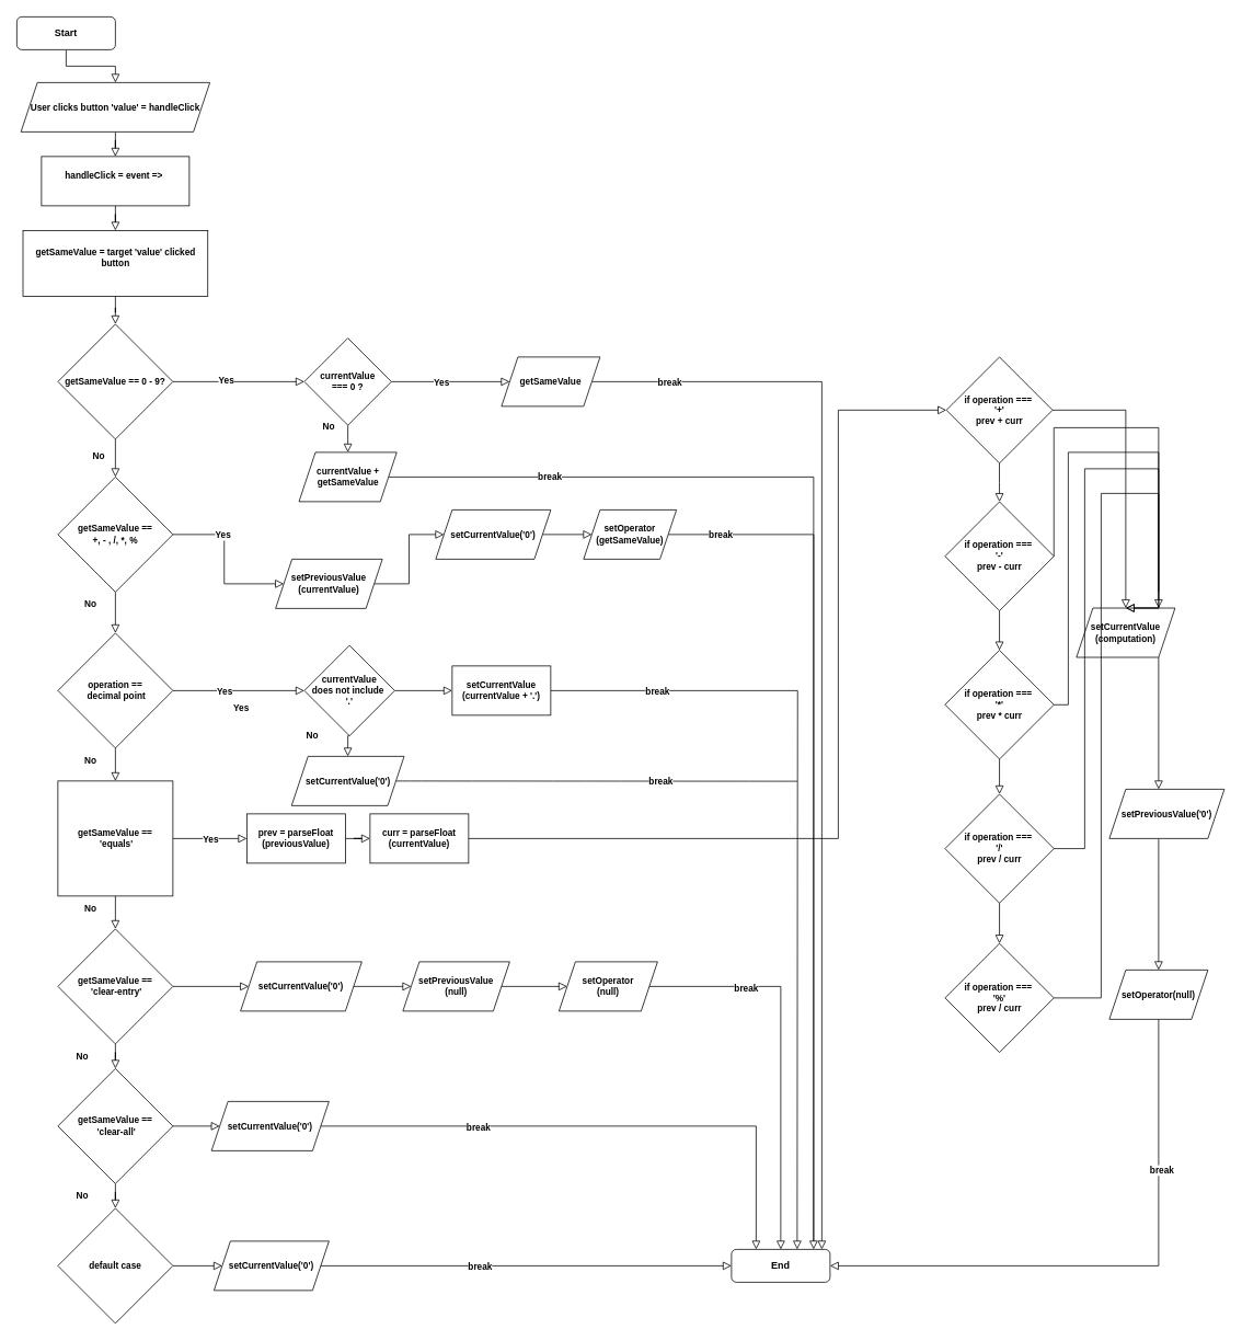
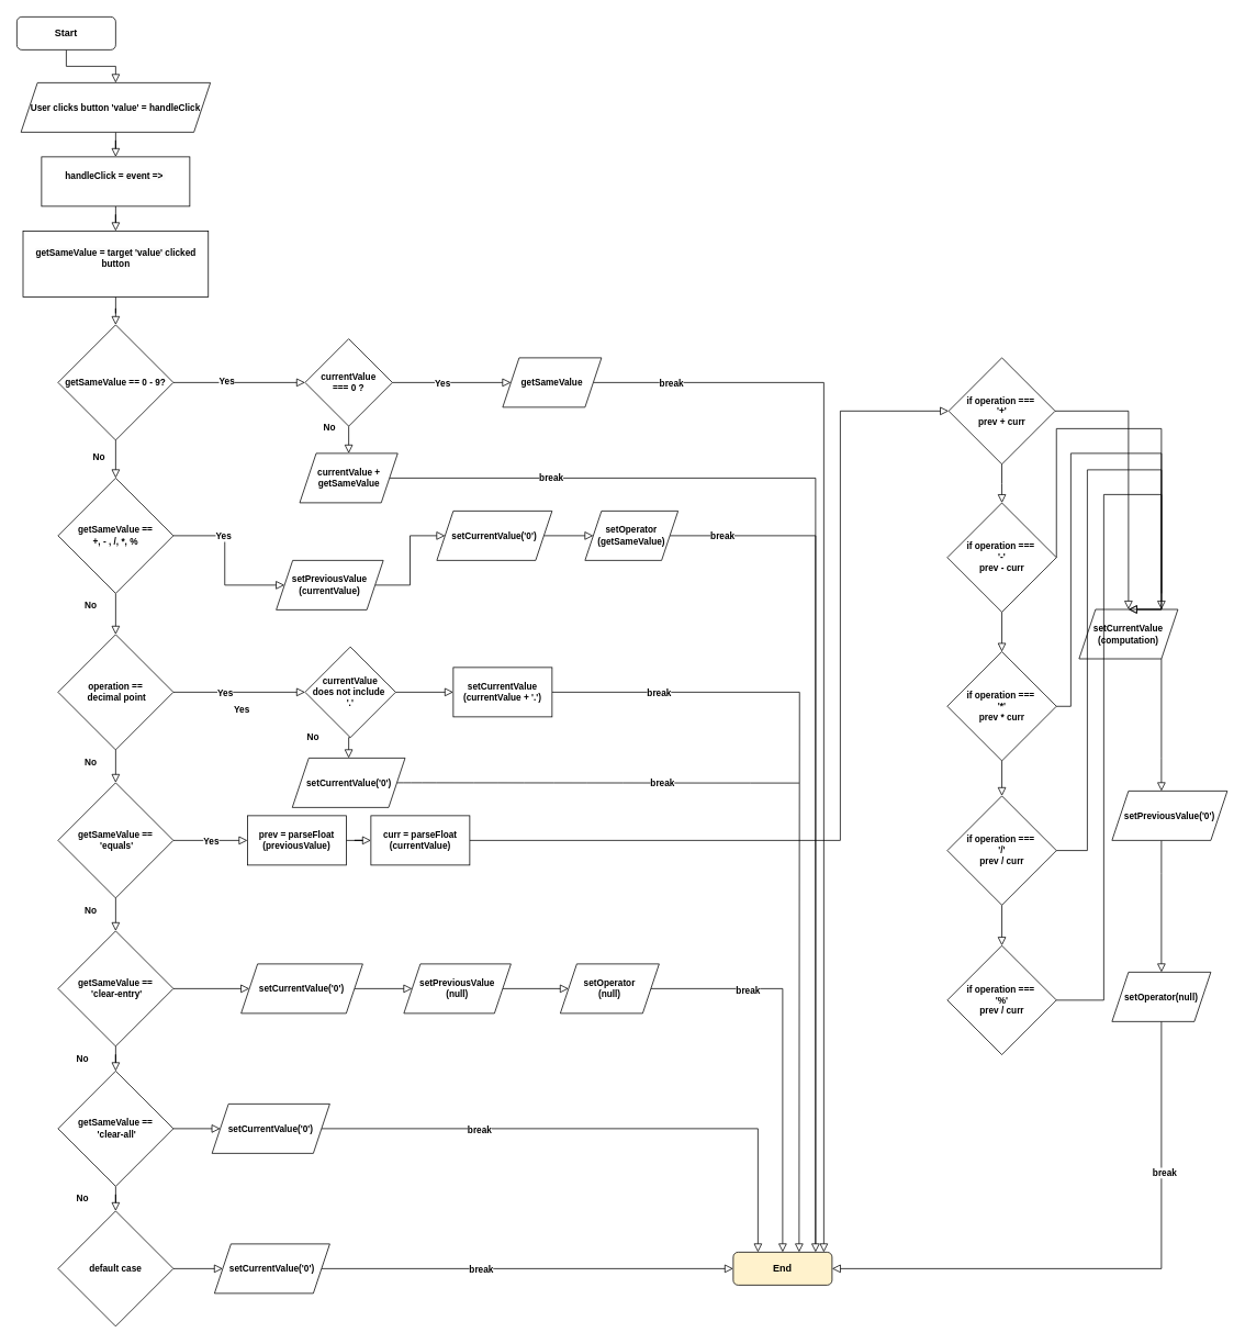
- <mxCell id="23" value="getSameValue ==&lt;br&gt;&amp;nbsp;'equals'" style="whiteSpace=wrap;html=1;fontFamily=Helvetica;fontSize=11;fontColor=default;fontStyle=1;rounded=0;" parent="1" vertex="1"><mxGeometry x="70" y="950" width="140" height="140" as="geometry" /></mxCell>
+ <mxCell id="23" value="getSameValue ==&lt;br&gt;&amp;nbsp;'equals'" style="rhombus;whiteSpace=wrap;html=1;fontFamily=Helvetica;fontSize=11;fontColor=default;fontStyle=1" parent="1" vertex="1"><mxGeometry x="70" y="950" width="140" height="140" as="geometry" /></mxCell>
- <mxCell id="4" value="End" style="rounded=1;whiteSpace=wrap;html=1;fontSize=12;glass=0;strokeWidth=1;shadow=0;fontStyle=1" parent="1" vertex="1"><mxGeometry x="890" y="1520" width="120" height="40" as="geometry" /></mxCell>
+ <mxCell id="4" value="End" style="rounded=1;whiteSpace=wrap;html=1;fontSize=12;glass=0;strokeWidth=1;shadow=0;fontStyle=1;fillColor=#fff2cc;" parent="1" vertex="1"><mxGeometry x="890" y="1520" width="120" height="40" as="geometry" /></mxCell>
